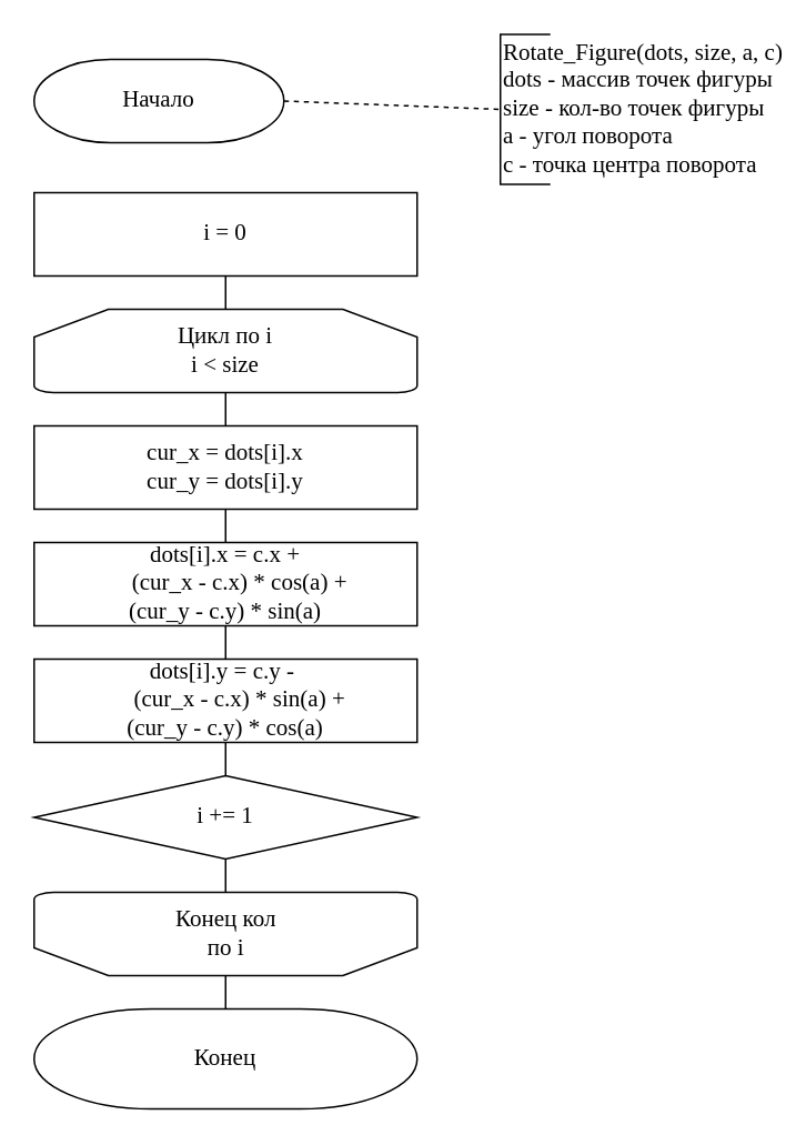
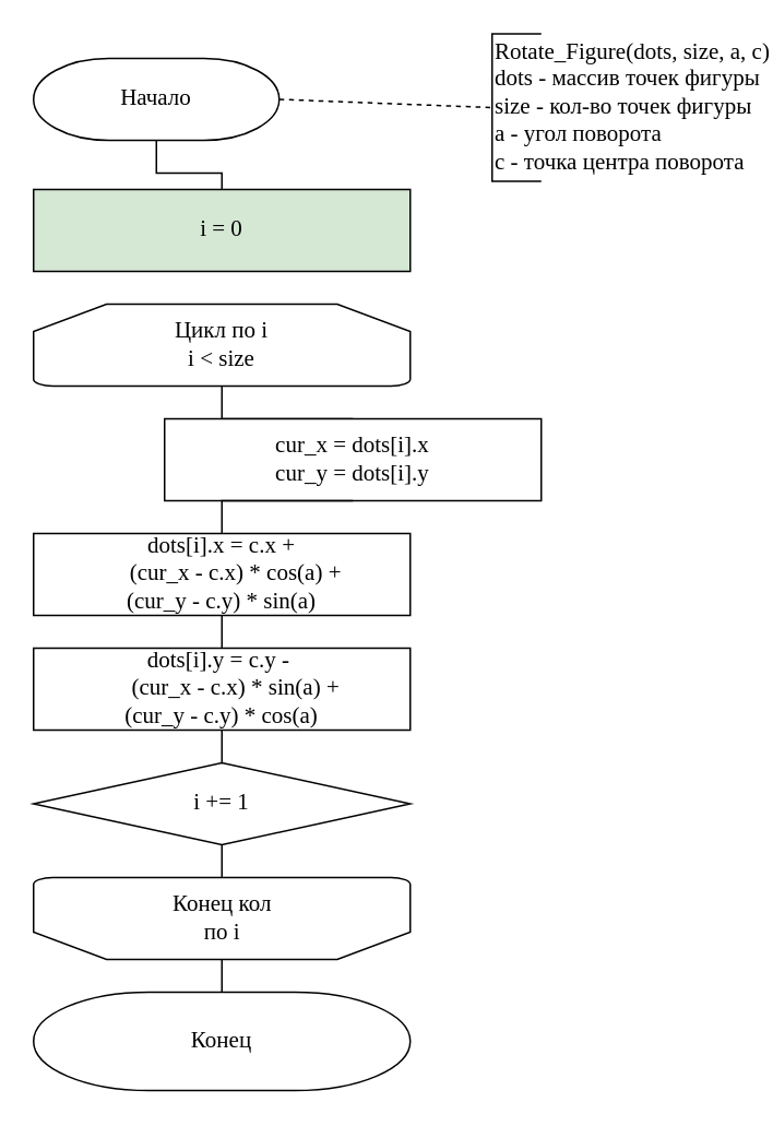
+ <mxCell id="2" style="edgeStyle=orthogonalEdgeStyle;rounded=0;orthogonalLoop=1;jettySize=auto;html=1;exitX=0.5;exitY=1;exitDx=0;exitDy=0;exitPerimeter=0;entryX=0.5;entryY=0;entryDx=0;entryDy=0;fontFamily=Times New Roman;fontSize=14;endArrow=none;endFill=0;" edge="1" parent="1" source="3" target="11"><mxGeometry relative="1" as="geometry" /></mxCell>
- <mxCell id="11" value="i = 0" style="rounded=0;whiteSpace=wrap;html=1;strokeWidth=1;fontFamily=Times New Roman;fontSize=14;" vertex="1" parent="1"><mxGeometry x="20" y="115" width="230" height="50" as="geometry" /></mxCell>
+ <mxCell id="11" value="i = 0" style="rounded=0;whiteSpace=wrap;html=1;strokeWidth=1;fontFamily=Times New Roman;fontSize=14;fillColor=#d5e8d4;" vertex="1" parent="1"><mxGeometry x="20" y="115" width="230" height="50" as="geometry" /></mxCell>
- <mxCell id="10" style="edgeStyle=orthogonalEdgeStyle;rounded=0;orthogonalLoop=1;jettySize=auto;html=1;exitX=0.5;exitY=1;exitDx=0;exitDy=0;entryX=0.5;entryY=0;entryDx=0;entryDy=0;entryPerimeter=0;endArrow=none;endFill=0;fontFamily=Times New Roman;fontSize=14;" edge="1" parent="1" source="11" target="9"><mxGeometry relative="1" as="geometry" /></mxCell>
- <mxCell id="17" value="cur_x = dots[i].x&lt;br&gt;cur_y = dots[i].y" style="rounded=0;whiteSpace=wrap;html=1;strokeWidth=1;fontFamily=Times New Roman;fontSize=14;" vertex="1" parent="1"><mxGeometry x="20" y="255" width="230" height="50" as="geometry" /></mxCell>
+ <mxCell id="17" value="cur_x = dots[i].x&lt;br&gt;cur_y = dots[i].y" style="rounded=0;whiteSpace=wrap;html=1;strokeWidth=1;fontFamily=Times New Roman;fontSize=14;" vertex="1" parent="1"><mxGeometry x="100" y="255" width="230" height="50" as="geometry" /></mxCell>
